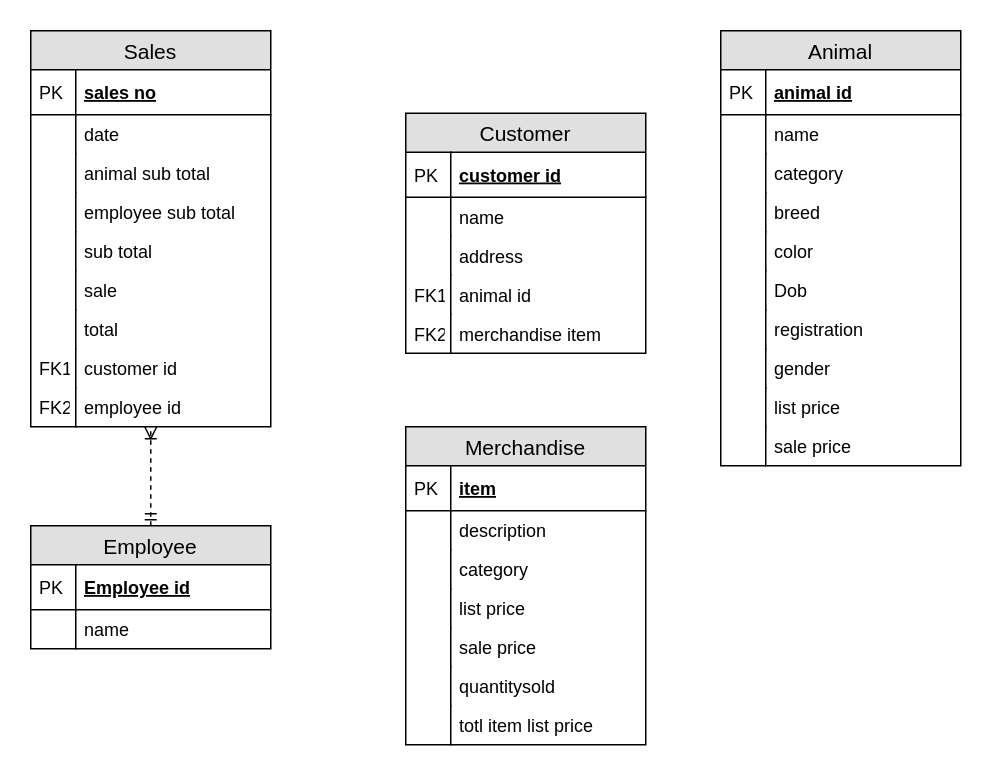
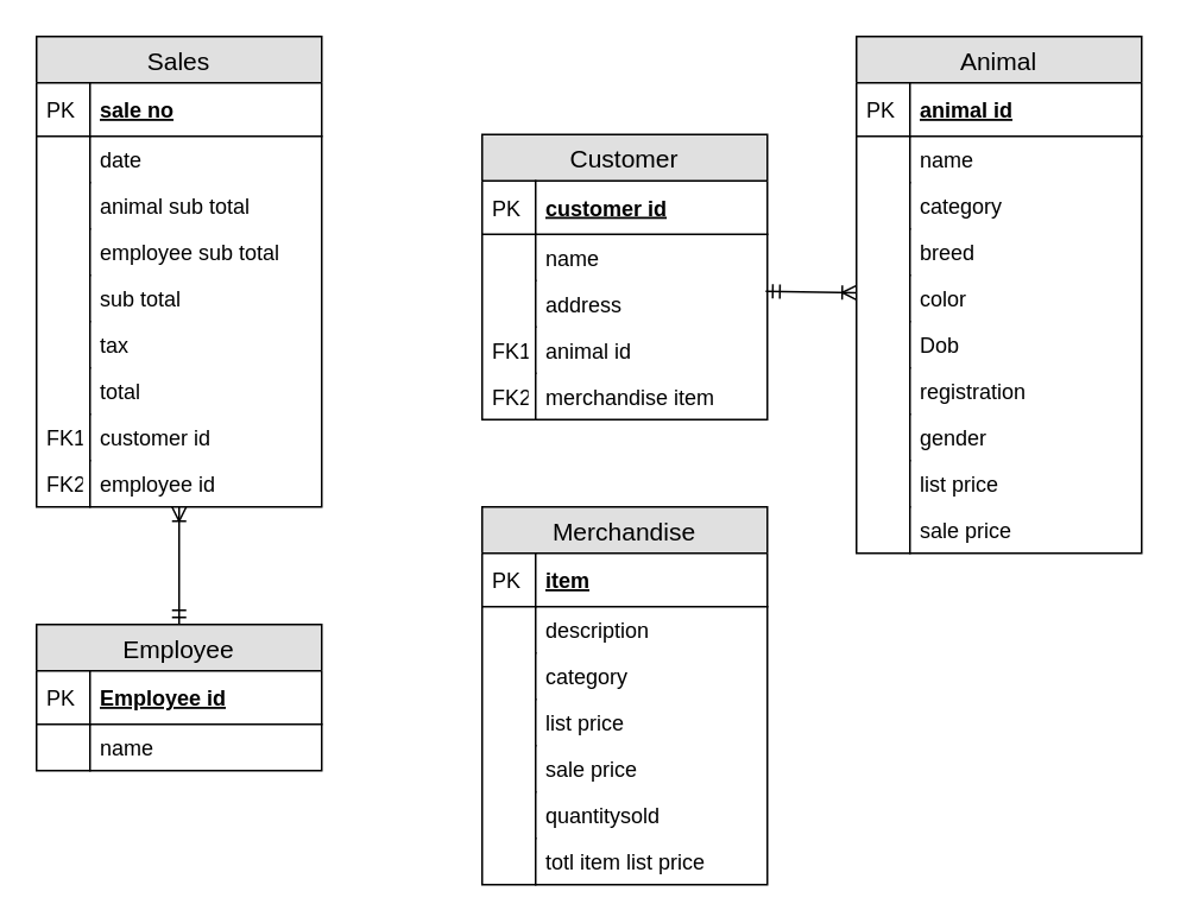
- <mxCell id="3" value="sales no" style="shape=partialRectangle;top=0;left=0;right=0;bottom=1;align=left;verticalAlign=middle;fillColor=none;spacingLeft=34;spacingRight=4;overflow=hidden;rotatable=0;points=[[0,0.5],[1,0.5]];portConstraint=eastwest;dropTarget=0;fontStyle=5;fontSize=12;" vertex="1" parent="2"><mxGeometry y="26" width="160" height="30" as="geometry" /></mxCell>
+ <mxCell id="3" value="sale no" style="shape=partialRectangle;top=0;left=0;right=0;bottom=1;align=left;verticalAlign=middle;fillColor=none;spacingLeft=34;spacingRight=4;overflow=hidden;rotatable=0;points=[[0,0.5],[1,0.5]];portConstraint=eastwest;dropTarget=0;fontStyle=5;fontSize=12;" vertex="1" parent="2"><mxGeometry y="26" width="160" height="30" as="geometry" /></mxCell>
+ <mxCell id="73" value="" style="fontSize=12;html=1;endArrow=ERoneToMany;startArrow=ERmandOne;exitX=0.994;exitY=0.231;exitDx=0;exitDy=0;exitPerimeter=0;" edge="1" parent="1" source="47" target="21"><mxGeometry width="100" height="100" relative="1" as="geometry"><mxPoint x="650" y="250" as="sourcePoint" /><mxPoint x="750" y="150" as="targetPoint" /></mxGeometry></mxCell>
- <mxCell id="13" value="sale" style="shape=partialRectangle;top=0;left=0;right=0;bottom=0;align=left;verticalAlign=top;fillColor=none;spacingLeft=34;spacingRight=4;overflow=hidden;rotatable=0;points=[[0,0.5],[1,0.5]];portConstraint=eastwest;dropTarget=0;fontSize=12;" vertex="1" parent="2"><mxGeometry y="160" width="160" height="26" as="geometry" /></mxCell>
+ <mxCell id="13" value="tax" style="shape=partialRectangle;top=0;left=0;right=0;bottom=0;align=left;verticalAlign=top;fillColor=none;spacingLeft=34;spacingRight=4;overflow=hidden;rotatable=0;points=[[0,0.5],[1,0.5]];portConstraint=eastwest;dropTarget=0;fontSize=12;" vertex="1" parent="2"><mxGeometry y="160" width="160" height="26" as="geometry" /></mxCell>
- <mxCell id="74" value="" style="fontSize=12;html=1;endArrow=ERoneToMany;startArrow=ERmandOne;exitX=0.5;exitY=0;exitDx=0;exitDy=0;dashed=1;" edge="1" parent="1" source="68" target="2"><mxGeometry width="100" height="100" relative="1" as="geometry"><mxPoint x="110" y="360" as="sourcePoint" /><mxPoint x="103" y="290" as="targetPoint" /></mxGeometry></mxCell>
+ <mxCell id="74" value="" style="fontSize=12;html=1;endArrow=ERoneToMany;startArrow=ERmandOne;exitX=0.5;exitY=0;exitDx=0;exitDy=0;" edge="1" parent="1" source="68" target="2"><mxGeometry width="100" height="100" relative="1" as="geometry"><mxPoint x="110" y="360" as="sourcePoint" /><mxPoint x="103" y="290" as="targetPoint" /></mxGeometry></mxCell>
